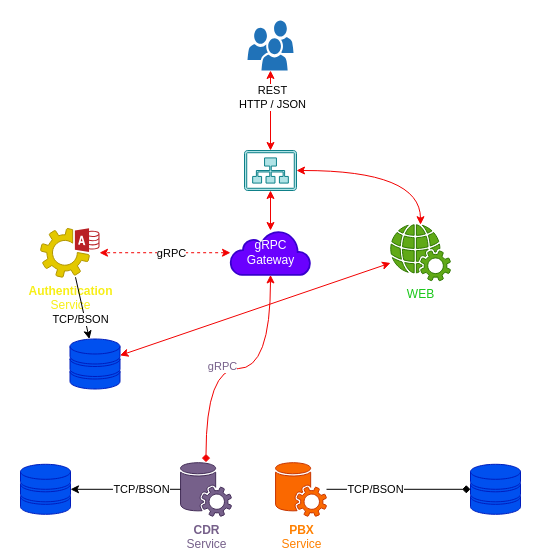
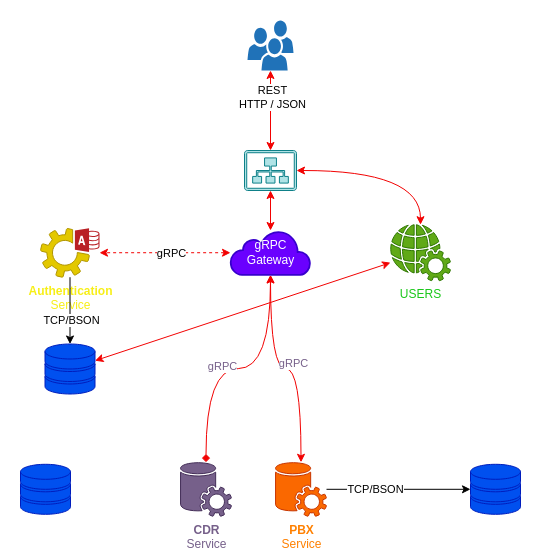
- <mxCell id="14" value="WEB" style="sketch=0;pointerEvents=1;shadow=0;dashed=0;html=1;strokeColor=#2D7600;fillColor=#60a917;labelPosition=center;verticalLabelPosition=bottom;verticalAlign=top;outlineConnect=0;align=center;shape=mxgraph.office.services.web_services;fontColor=#1ac71a;" vertex="1" parent="1"><mxGeometry x="390" y="224.22" width="60" height="56" as="geometry" /></mxCell>
+ <mxCell id="14" value="USERS" style="sketch=0;pointerEvents=1;shadow=0;dashed=0;html=1;strokeColor=#2D7600;fillColor=#60a917;labelPosition=center;verticalLabelPosition=bottom;verticalAlign=top;outlineConnect=0;align=center;shape=mxgraph.office.services.web_services;fontColor=#1ac71a;" vertex="1" parent="1"><mxGeometry x="390" y="224.22" width="60" height="56" as="geometry" /></mxCell>
- <mxCell id="26" value="&lt;b&gt;USERS&lt;/b&gt;&lt;br&gt;(Postgres)" style="fontColor=#ffffff;verticalAlign=top;verticalLabelPosition=bottom;labelPosition=center;align=center;html=1;outlineConnect=0;fillColor=#0050ef;strokeColor=#001DBC;gradientDirection=north;strokeWidth=2;shape=mxgraph.networks.storage;" vertex="1" parent="1"><mxGeometry x="69.5" y="338.5" width="50" height="50" as="geometry" /></mxCell>
+ <mxCell id="26" value="&lt;b&gt;USERS&lt;/b&gt;&lt;br&gt;(Postgres)" style="fontColor=#ffffff;verticalAlign=top;verticalLabelPosition=bottom;labelPosition=center;align=center;html=1;outlineConnect=0;fillColor=#0050ef;strokeColor=#001DBC;gradientDirection=north;strokeWidth=2;shape=mxgraph.networks.storage;" vertex="1" parent="1"><mxGeometry x="44.5" y="343.5" width="50" height="50" as="geometry" /></mxCell>
+ <mxCell id="24" style="edgeStyle=orthogonalEdgeStyle;html=1;curved=1;startArrow=classic;startFill=1;strokeColor=#f20202;" edge="1" parent="1" source="3" target="12"><mxGeometry relative="1" as="geometry"><mxPoint x="280" y="284.44" as="sourcePoint" /><mxPoint x="215.5" y="382" as="targetPoint" /></mxGeometry></mxCell>
+ <mxCell id="25" value="gRPC" style="edgeLabel;html=1;align=center;verticalAlign=middle;resizable=0;points=[];fontColor=#76608A;" vertex="1" connectable="0" parent="24"><mxGeometry x="0.15" y="-3" relative="1" as="geometry"><mxPoint x="-5" y="-6" as="offset" /></mxGeometry></mxCell>
- <mxCell id="20" style="edgeStyle=none;html=1;" edge="1" parent="1" source="18" target="19"><mxGeometry relative="1" as="geometry"><mxPoint x="-40" y="679.8" as="sourcePoint" /><mxPoint x="69" y="679.8" as="targetPoint" /></mxGeometry></mxCell>
- <mxCell id="21" value="TCP/BSON" style="edgeLabel;html=1;align=center;verticalAlign=middle;resizable=0;points=[];" vertex="1" connectable="0" parent="20"><mxGeometry x="-0.534" relative="1" as="geometry"><mxPoint x="-14" as="offset" /></mxGeometry></mxCell>
- <mxCell id="7" style="edgeStyle=none;html=1;endArrow=diamond;" edge="1" parent="1" source="12" target="2"><mxGeometry relative="1" as="geometry"><mxPoint x="434" y="719.8" as="sourcePoint" /><mxPoint x="564" y="719.8" as="targetPoint" /></mxGeometry></mxCell>
+ <mxCell id="7" style="edgeStyle=none;html=1;" edge="1" parent="1" source="12" target="2"><mxGeometry relative="1" as="geometry"><mxPoint x="434" y="719.8" as="sourcePoint" /><mxPoint x="564" y="719.8" as="targetPoint" /></mxGeometry></mxCell>
